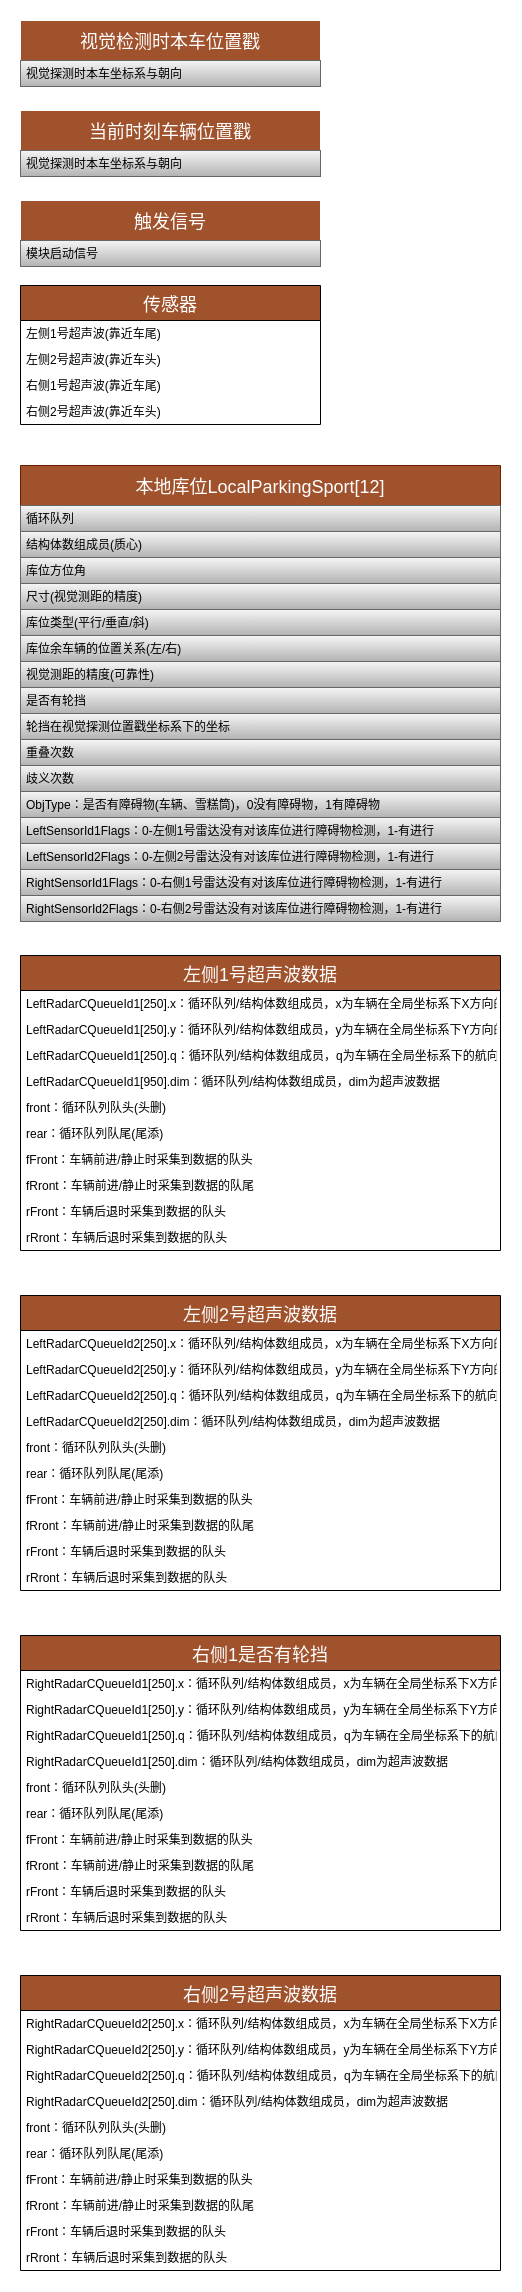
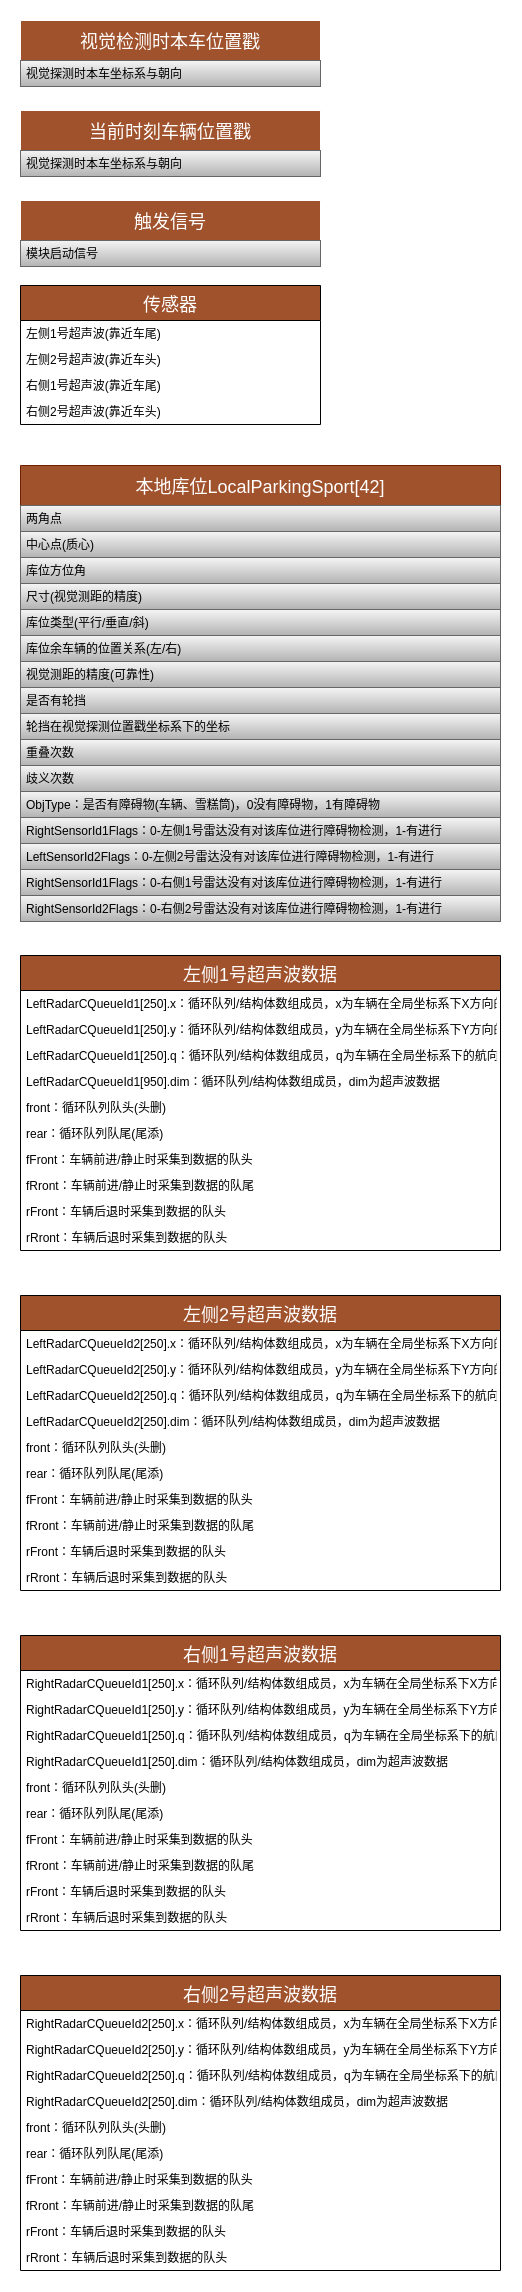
- <mxCell id="57" value="本地库位LocalParkingSport[12]" style="swimlane;fontStyle=0;childLayout=stackLayout;horizontal=1;startSize=40;horizontalStack=0;resizeParent=1;resizeParentMax=0;resizeLast=0;collapsible=1;marginBottom=0;fontSize=18;fillColor=#a0522d;strokeColor=#6D1F00;fontColor=#ffffff;" vertex="1" parent="1"><mxGeometry x="20" y="465" width="480" height="456" as="geometry" /></mxCell>
+ <mxCell id="57" value="本地库位LocalParkingSport[42]" style="swimlane;fontStyle=0;childLayout=stackLayout;horizontal=1;startSize=40;horizontalStack=0;resizeParent=1;resizeParentMax=0;resizeLast=0;collapsible=1;marginBottom=0;fontSize=18;fillColor=#a0522d;strokeColor=#6D1F00;fontColor=#ffffff;" vertex="1" parent="1"><mxGeometry x="20" y="465" width="480" height="456" as="geometry" /></mxCell>
- <mxCell id="58" value="循环队列" style="text;strokeColor=#666666;fillColor=#f5f5f5;align=left;verticalAlign=top;spacingLeft=4;spacingRight=4;overflow=hidden;rotatable=0;points=[[0,0.5],[1,0.5]];portConstraint=eastwest;gradientColor=#b3b3b3;" vertex="1" parent="57"><mxGeometry y="40" width="480" height="26" as="geometry" /></mxCell>
+ <mxCell id="58" value="两角点" style="text;strokeColor=#666666;fillColor=#f5f5f5;align=left;verticalAlign=top;spacingLeft=4;spacingRight=4;overflow=hidden;rotatable=0;points=[[0,0.5],[1,0.5]];portConstraint=eastwest;gradientColor=#b3b3b3;" vertex="1" parent="57"><mxGeometry y="40" width="480" height="26" as="geometry" /></mxCell>
- <mxCell id="59" value="结构体数组成员(质心)" style="text;strokeColor=#666666;fillColor=#f5f5f5;align=left;verticalAlign=top;spacingLeft=4;spacingRight=4;overflow=hidden;rotatable=0;points=[[0,0.5],[1,0.5]];portConstraint=eastwest;gradientColor=#b3b3b3;" vertex="1" parent="57"><mxGeometry y="66" width="480" height="26" as="geometry" /></mxCell>
+ <mxCell id="59" value="中心点(质心)" style="text;strokeColor=#666666;fillColor=#f5f5f5;align=left;verticalAlign=top;spacingLeft=4;spacingRight=4;overflow=hidden;rotatable=0;points=[[0,0.5],[1,0.5]];portConstraint=eastwest;gradientColor=#b3b3b3;" vertex="1" parent="57"><mxGeometry y="66" width="480" height="26" as="geometry" /></mxCell>
- <mxCell id="70" value="LeftSensorId1Flags：0-左侧1号雷达没有对该库位进行障碍物检测，1-有进行" style="text;strokeColor=#666666;fillColor=#f5f5f5;align=left;verticalAlign=top;spacingLeft=4;spacingRight=4;overflow=hidden;rotatable=0;points=[[0,0.5],[1,0.5]];portConstraint=eastwest;gradientColor=#b3b3b3;" vertex="1" parent="57"><mxGeometry y="352" width="480" height="26" as="geometry" /></mxCell>
+ <mxCell id="70" value="RightSensorId1Flags：0-左侧1号雷达没有对该库位进行障碍物检测，1-有进行" style="text;strokeColor=#666666;fillColor=#f5f5f5;align=left;verticalAlign=top;spacingLeft=4;spacingRight=4;overflow=hidden;rotatable=0;points=[[0,0.5],[1,0.5]];portConstraint=eastwest;gradientColor=#b3b3b3;" vertex="1" parent="57"><mxGeometry y="352" width="480" height="26" as="geometry" /></mxCell>
- <mxCell id="24" value="右侧1是否有轮挡" style="swimlane;fontStyle=0;childLayout=stackLayout;horizontal=1;startSize=35;horizontalStack=0;resizeParent=1;resizeParentMax=0;resizeLast=0;collapsible=1;marginBottom=0;fontSize=18;fillColor=#A0522D;fontColor=#FFFFFF;" vertex="1" parent="1"><mxGeometry x="20" y="1635" width="480" height="295" as="geometry" /></mxCell>
+ <mxCell id="24" value="右侧1号超声波数据" style="swimlane;fontStyle=0;childLayout=stackLayout;horizontal=1;startSize=35;horizontalStack=0;resizeParent=1;resizeParentMax=0;resizeLast=0;collapsible=1;marginBottom=0;fontSize=18;fillColor=#A0522D;fontColor=#FFFFFF;" vertex="1" parent="1"><mxGeometry x="20" y="1635" width="480" height="295" as="geometry" /></mxCell>
